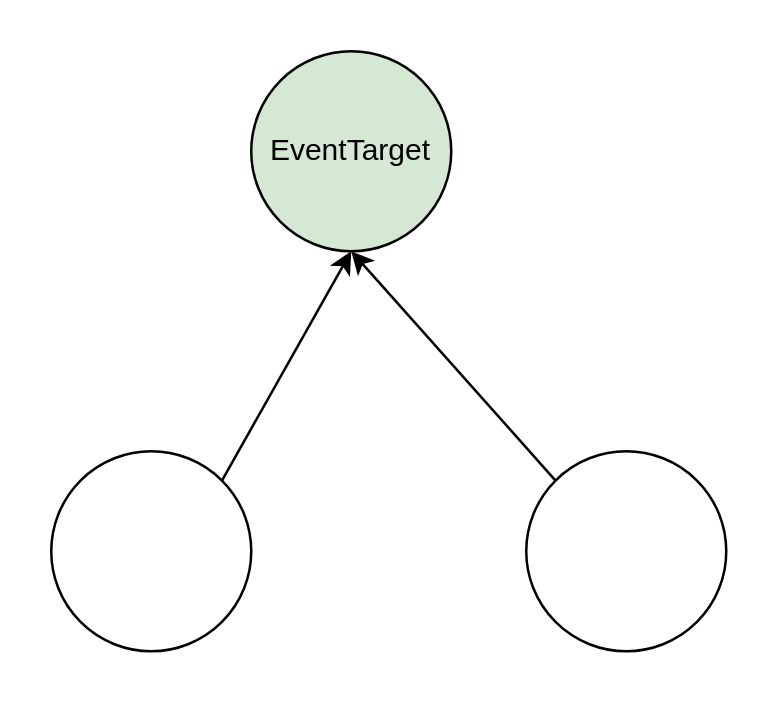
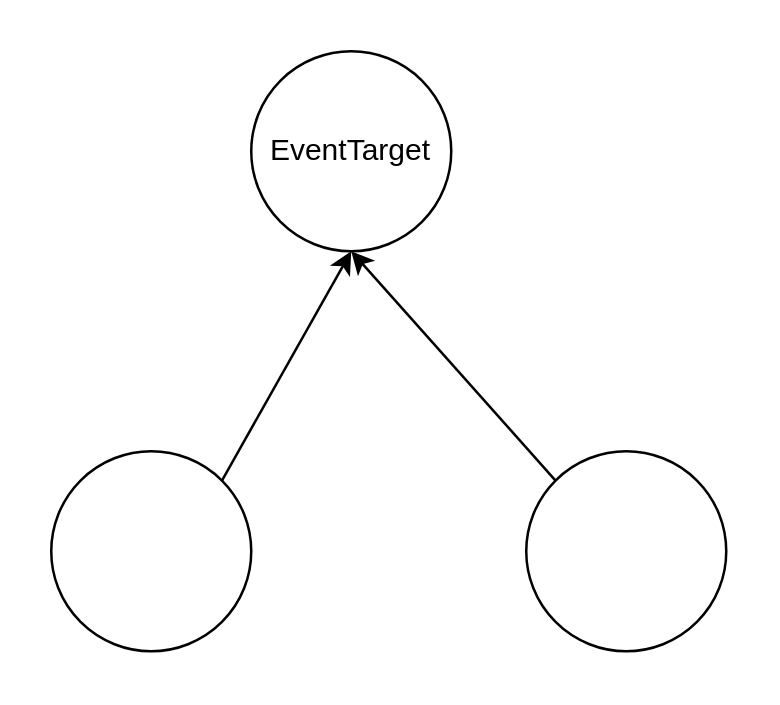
- <mxCell id="2" value="EventTarget" style="ellipse;whiteSpace=wrap;html=1;aspect=fixed;fillColor=#d5e8d4;" vertex="1" parent="1"><mxGeometry x="100" y="20" width="80" height="80" as="geometry" /></mxCell>
+ <mxCell id="2" value="EventTarget" style="ellipse;whiteSpace=wrap;html=1;aspect=fixed;" vertex="1" parent="1"><mxGeometry x="100" y="20" width="80" height="80" as="geometry" /></mxCell>
